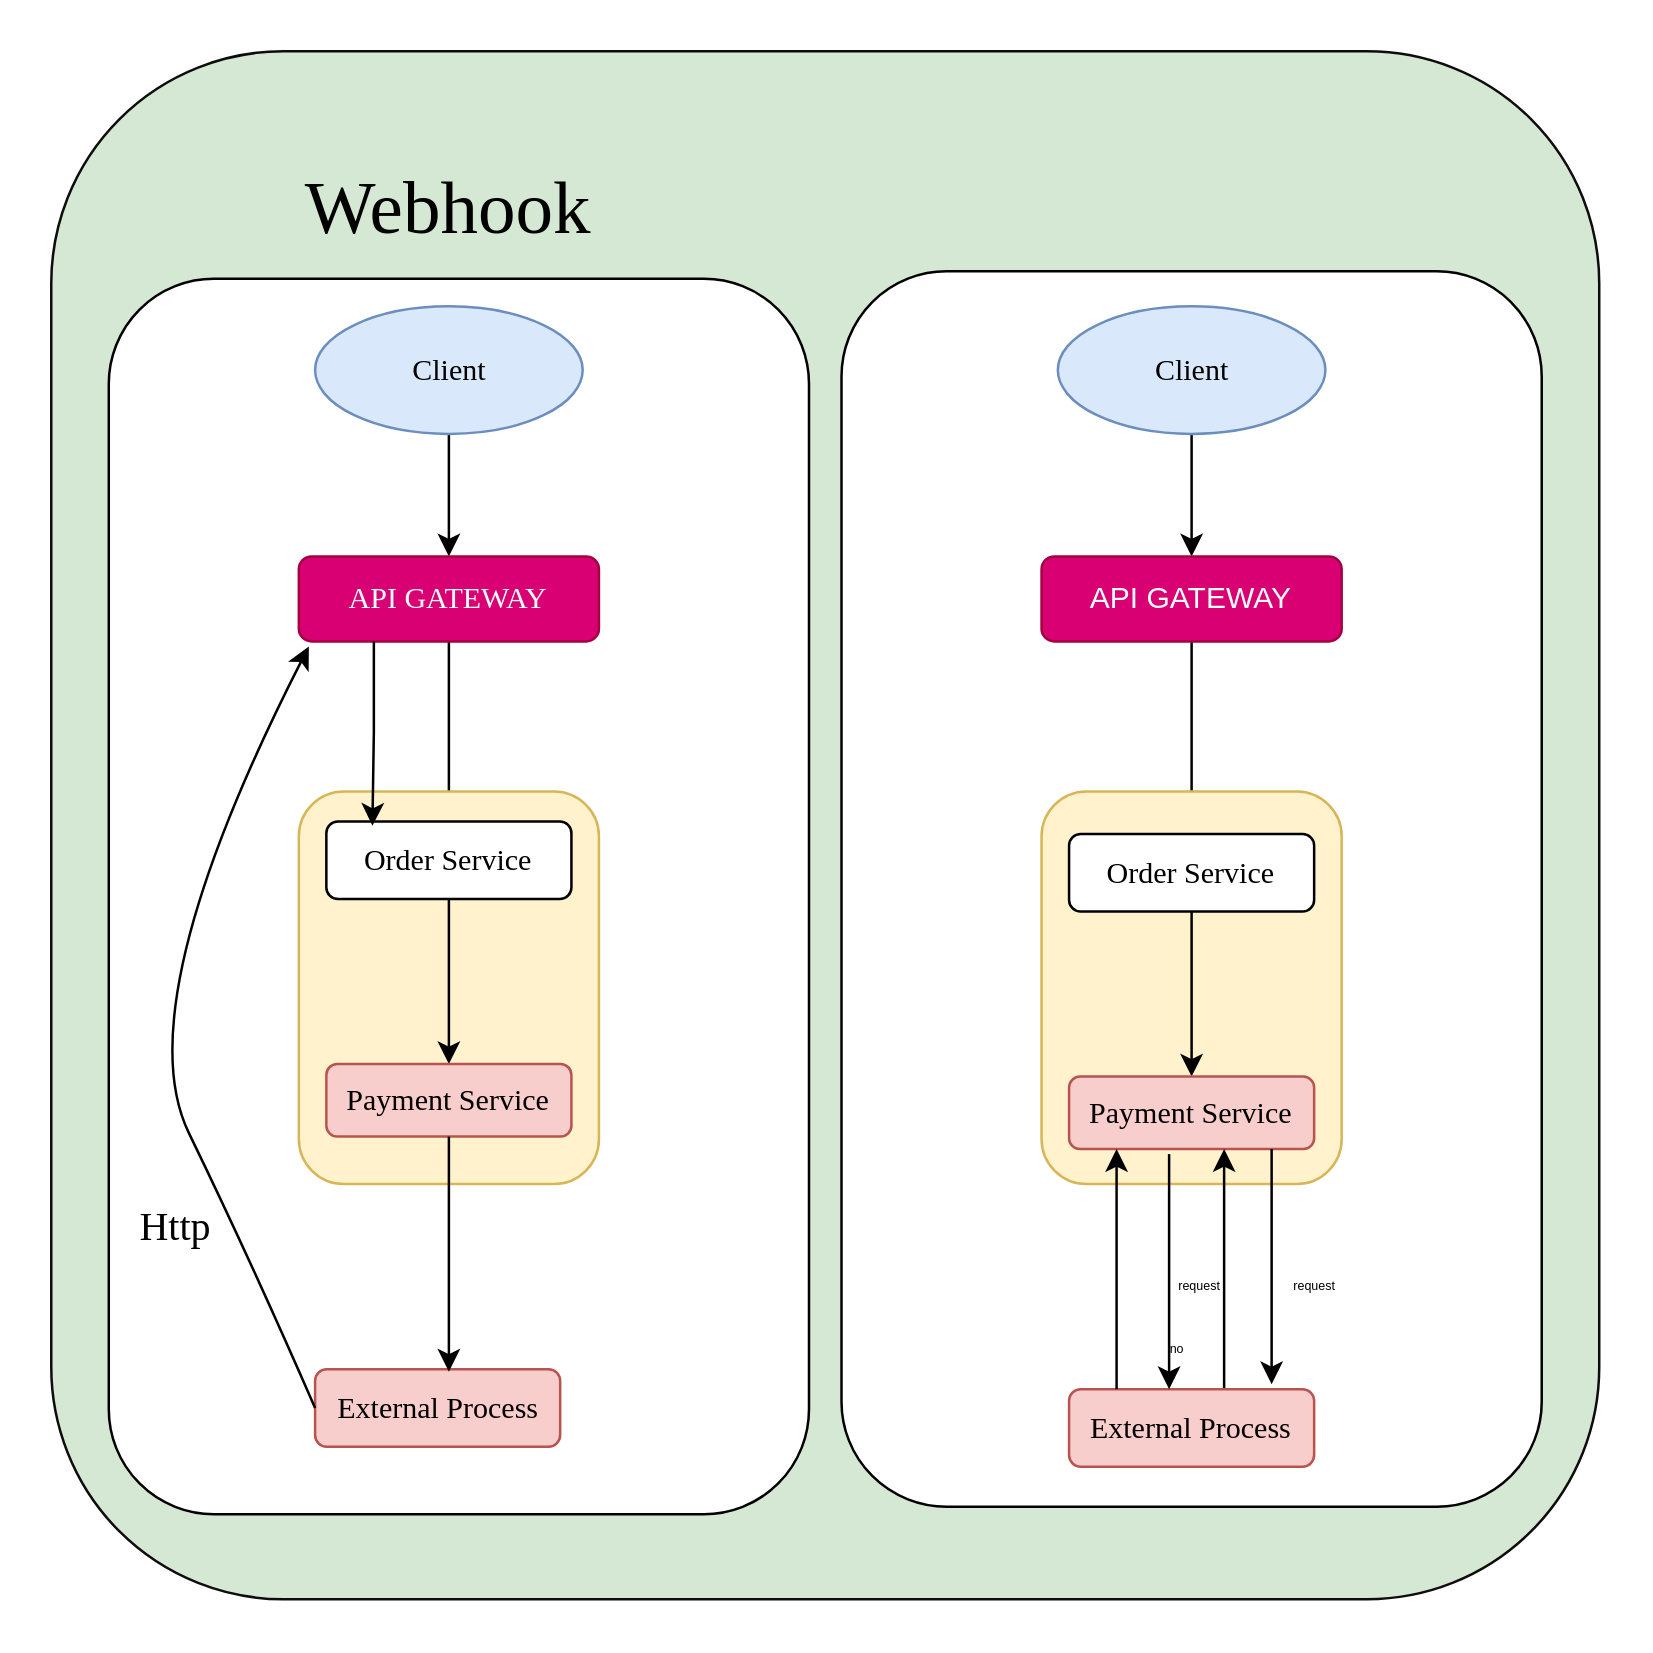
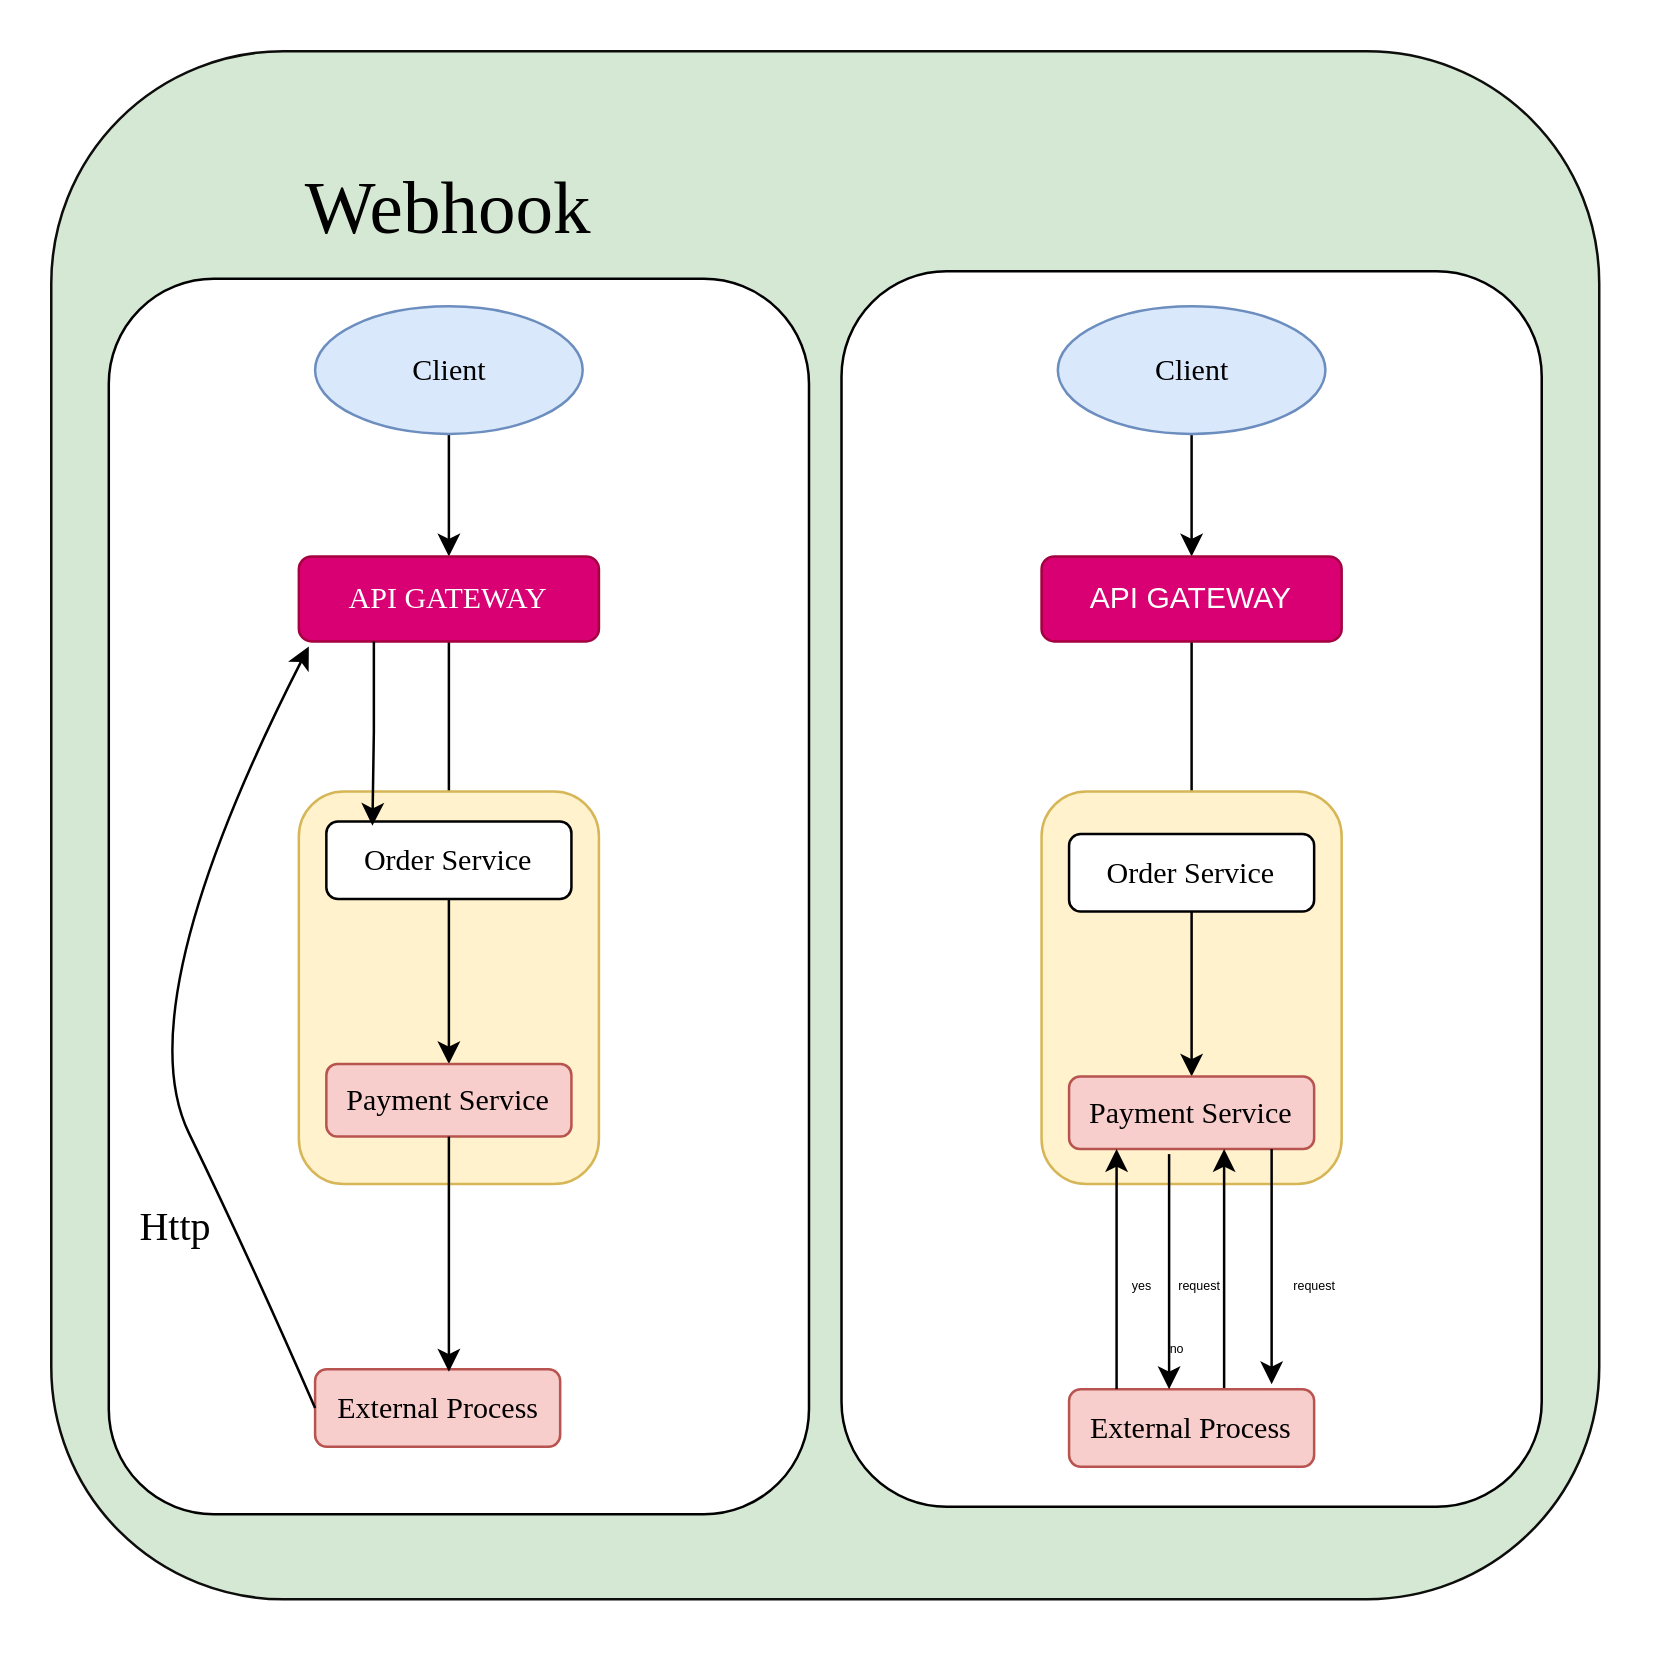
+ <mxCell id="35" value="&lt;font style=&quot;font-size: 5px;&quot;&gt;yes&lt;/font&gt;" style="text;html=1;strokeColor=none;fillColor=none;align=center;verticalAlign=middle;whiteSpace=wrap;rounded=0;fontSize=5;" vertex="1" parent="1"><mxGeometry x="446" y="507" width="21" height="12" as="geometry" /></mxCell>
